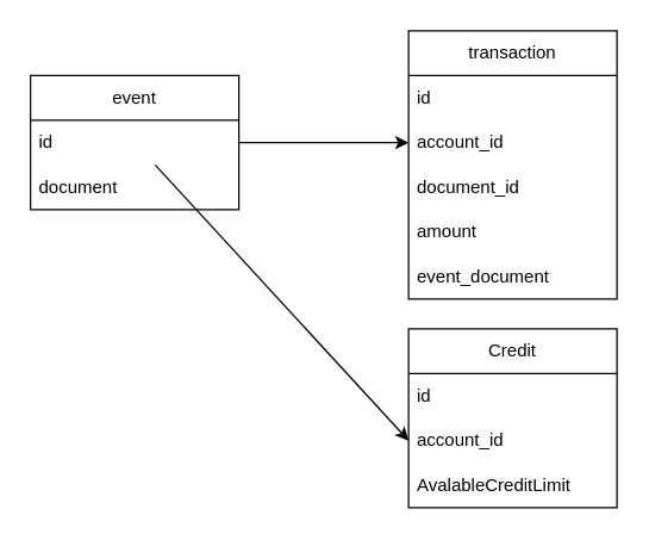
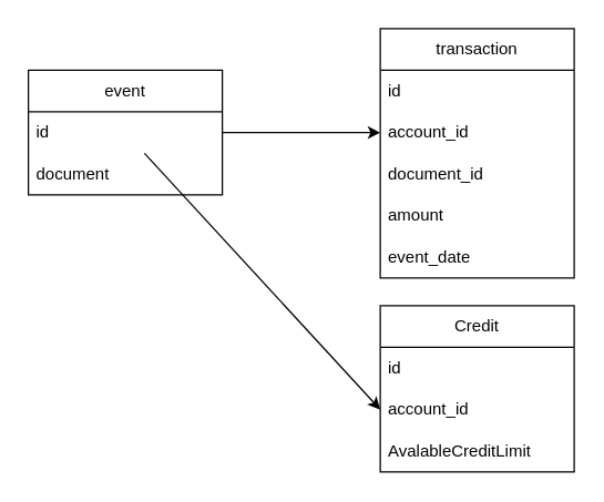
- <mxCell id="10" value="event_document" style="text;strokeColor=none;fillColor=none;align=left;verticalAlign=middle;spacingLeft=4;spacingRight=4;overflow=hidden;points=[[0,0.5],[1,0.5]];portConstraint=eastwest;rotatable=0;whiteSpace=wrap;html=1;" parent="5" vertex="1"><mxGeometry y="150" width="140" height="30" as="geometry" /></mxCell>
+ <mxCell id="10" value="event_date" style="text;strokeColor=none;fillColor=none;align=left;verticalAlign=middle;spacingLeft=4;spacingRight=4;overflow=hidden;points=[[0,0.5],[1,0.5]];portConstraint=eastwest;rotatable=0;whiteSpace=wrap;html=1;" parent="5" vertex="1"><mxGeometry y="150" width="140" height="30" as="geometry" /></mxCell>
